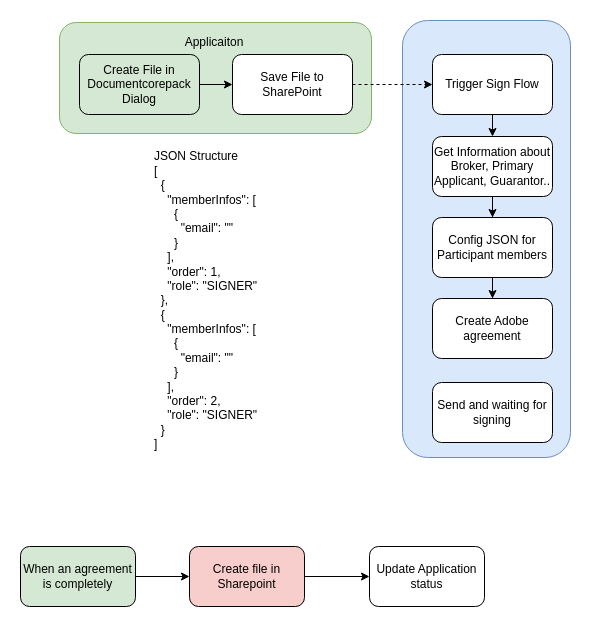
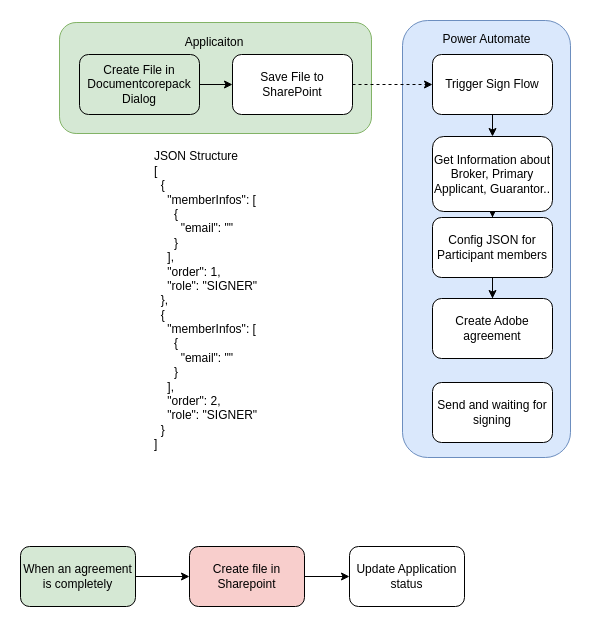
+ <mxCell id="17" value="Power Automate" style="text;html=1;align=center;verticalAlign=middle;whiteSpace=wrap;rounded=0;" parent="1" vertex="1"><mxGeometry x="426.5" y="24" width="119" height="30" as="geometry" /></mxCell>
- <mxCell id="11" value="Get Information about Broker, Primary Applicant, Guarantor.." style="rounded=1;whiteSpace=wrap;html=1;" parent="1" vertex="1"><mxGeometry x="432" y="136" width="120" height="60" as="geometry" /></mxCell>
+ <mxCell id="11" value="Get Information about Broker, Primary Applicant, Guarantor.." style="rounded=1;whiteSpace=wrap;html=1;" parent="1" vertex="1"><mxGeometry x="432" y="136" width="120" height="75" as="geometry" /></mxCell>
- <mxCell id="23" value="Update Application status" style="rounded=1;whiteSpace=wrap;html=1;" parent="1" vertex="1"><mxGeometry x="369" y="546" width="115" height="60" as="geometry" /></mxCell>
+ <mxCell id="23" value="Update Application status" style="rounded=1;whiteSpace=wrap;html=1;" parent="1" vertex="1"><mxGeometry x="349" y="546" width="115" height="60" as="geometry" /></mxCell>
